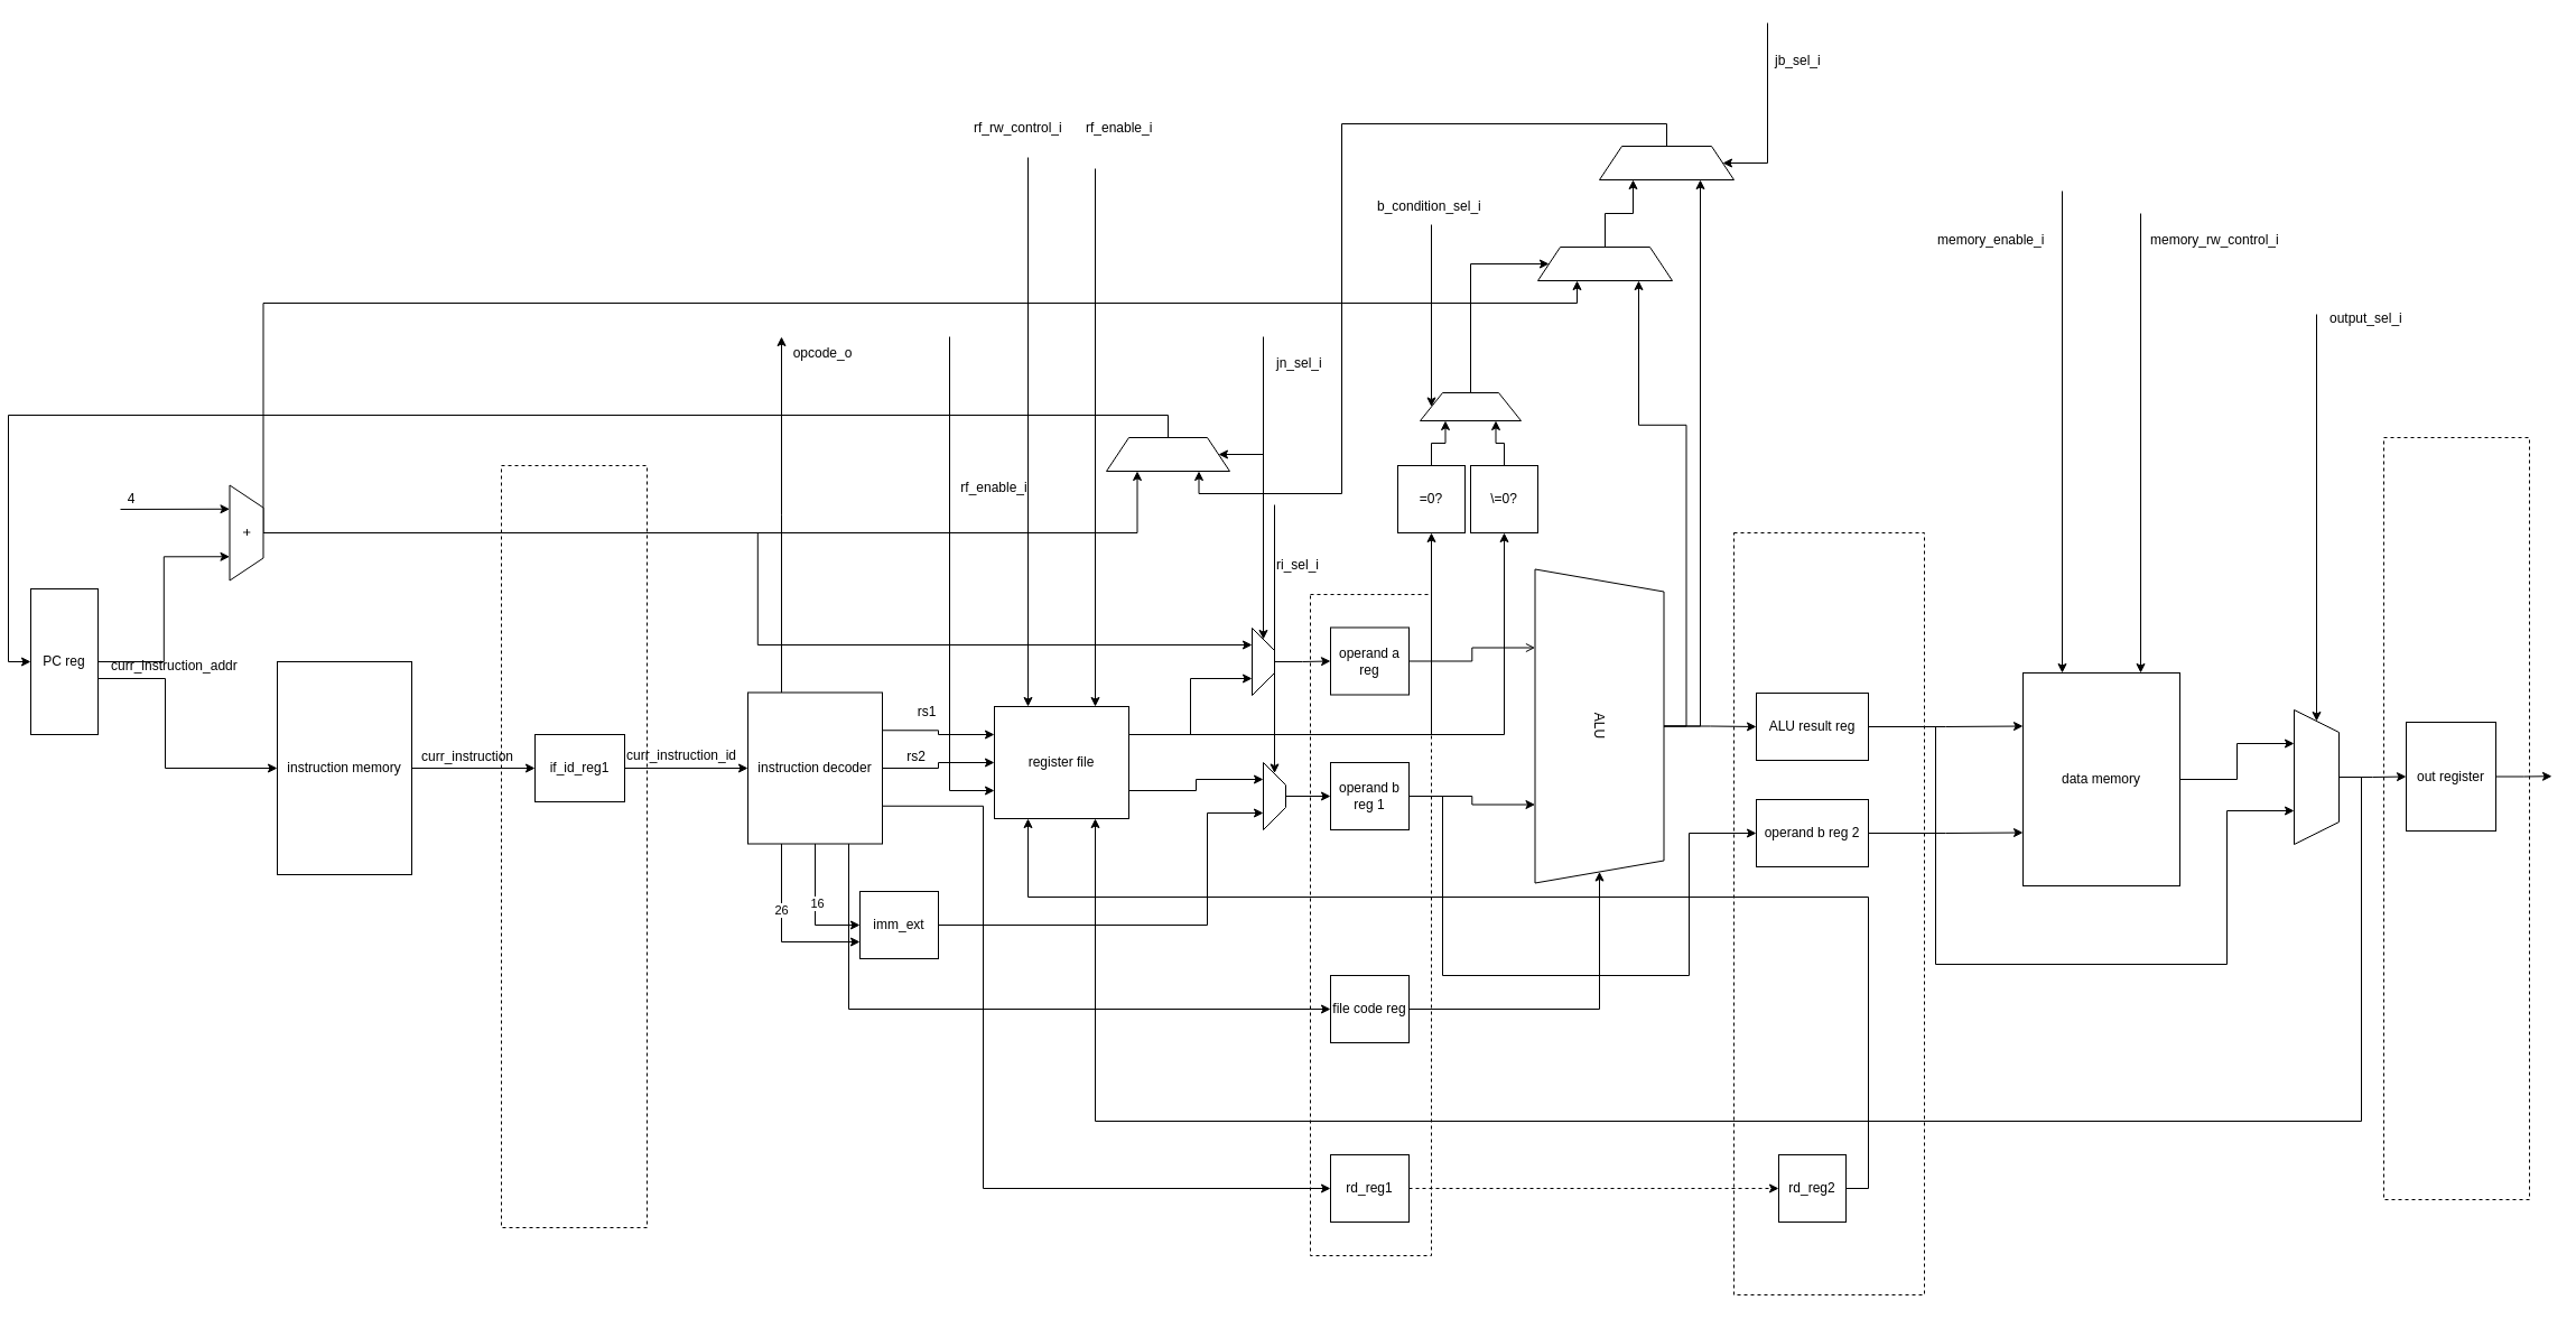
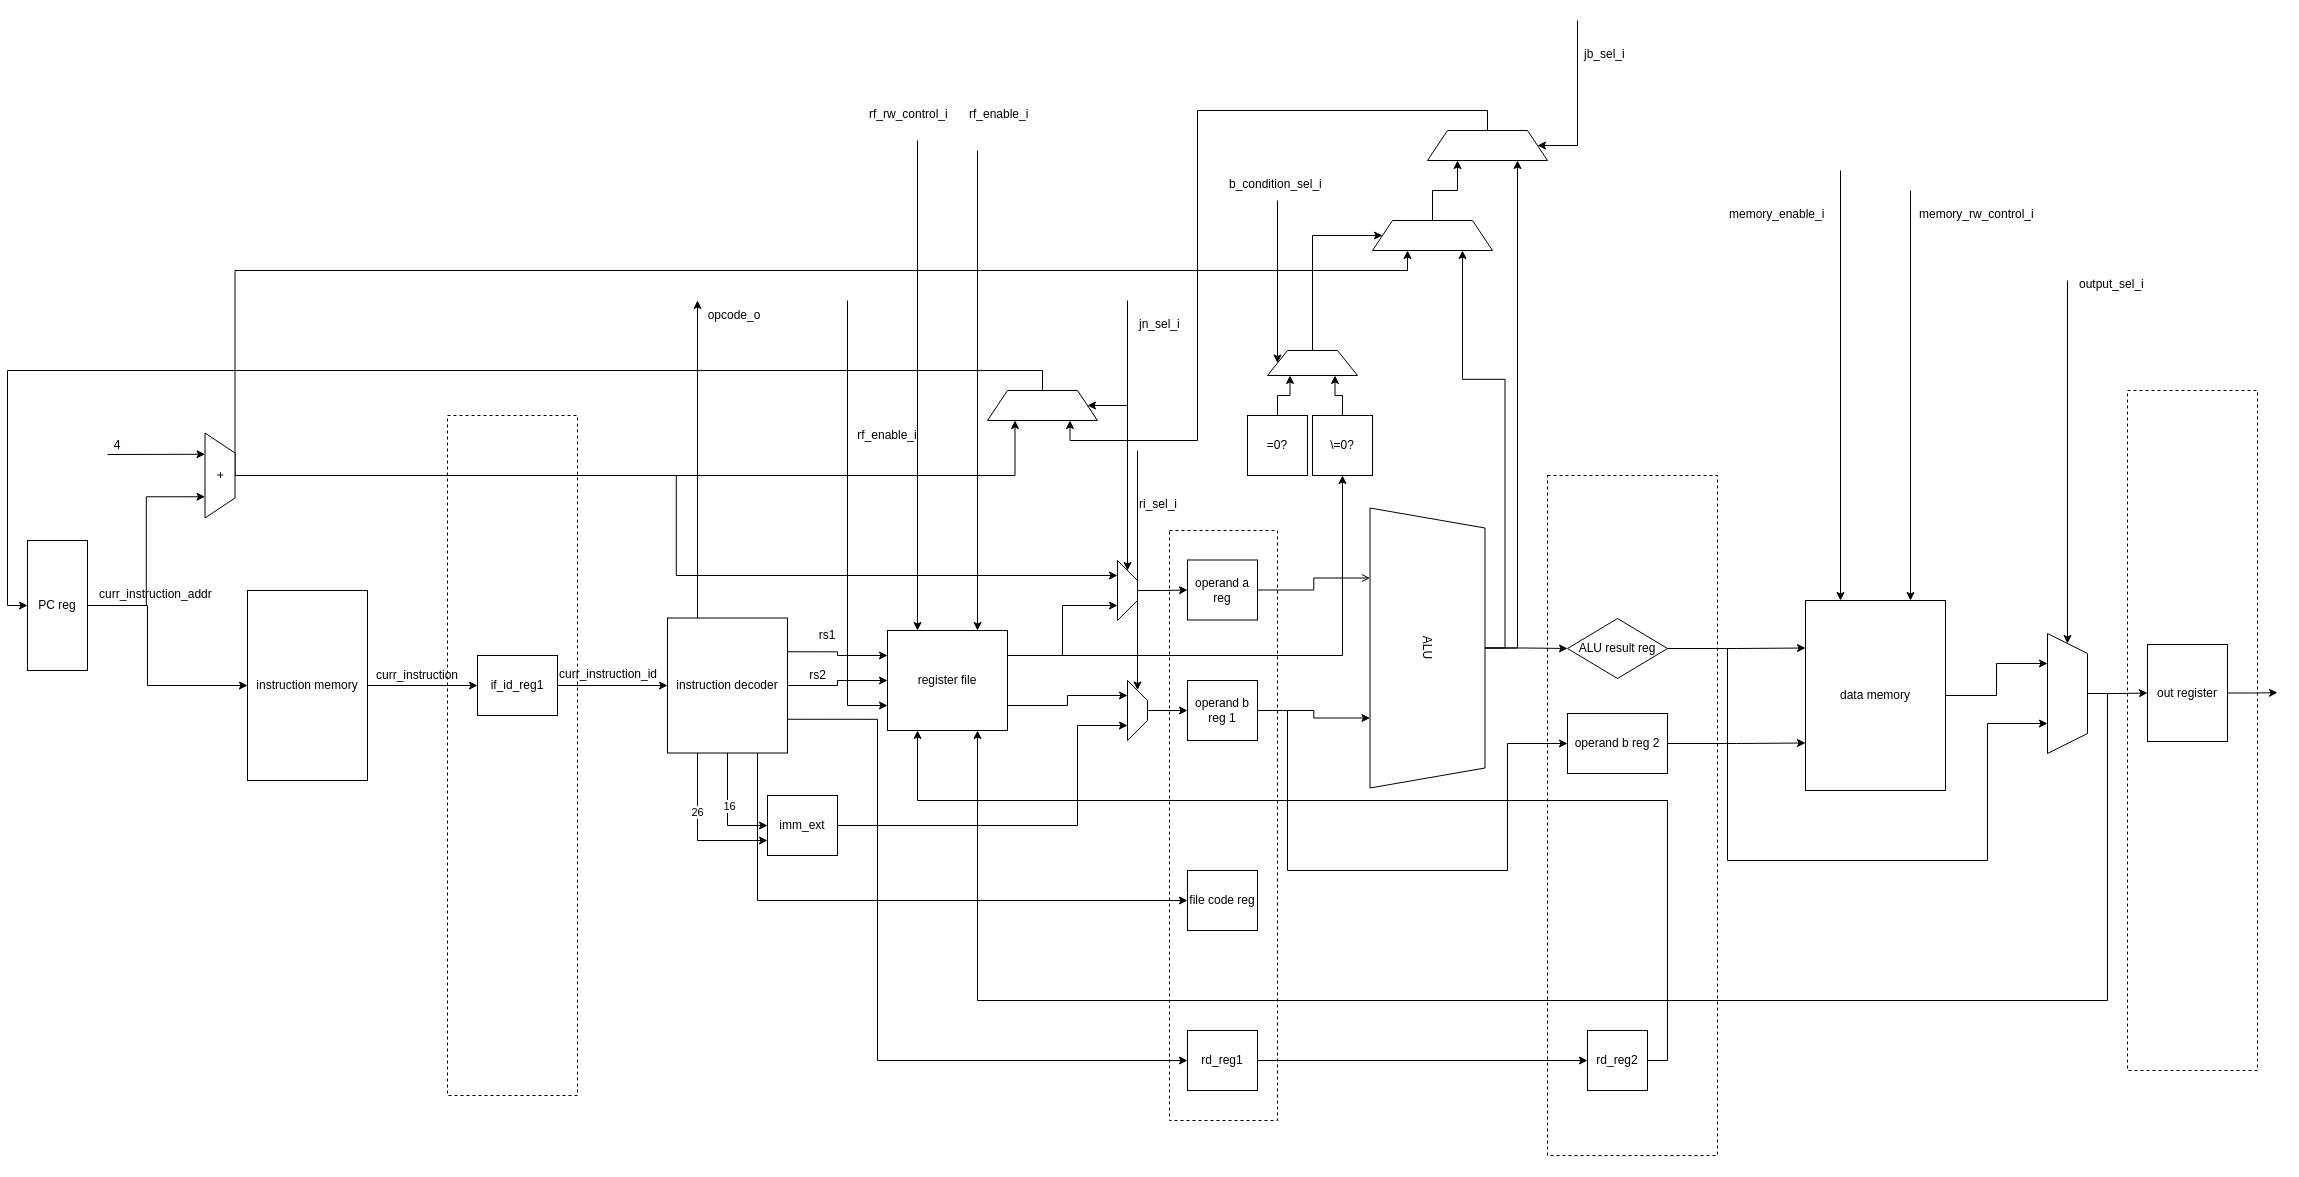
- <mxCell id="48" style="edgeStyle=orthogonalEdgeStyle;rounded=0;orthogonalLoop=1;jettySize=auto;html=1;exitX=1;exitY=0.25;exitDx=0;exitDy=0;entryX=0.5;entryY=1;entryDx=0;entryDy=0;" edge="1" parent="1" source="50" target="81"><mxGeometry relative="1" as="geometry"><mxPoint x="1280" y="520" as="targetPoint" /></mxGeometry></mxCell>
- <mxCell id="4" value="PC reg" style="rounded=0;whiteSpace=wrap;html=1;" vertex="1" parent="1"><mxGeometry x="20" y="525" width="60" height="130" as="geometry" /></mxCell>
+ <mxCell id="4" value="PC reg" style="rounded=0;whiteSpace=wrap;html=1;" vertex="1" parent="1"><mxGeometry x="20" y="540" width="60" height="130" as="geometry" /></mxCell>
- <mxCell id="61" value="ALU result reg" style="rounded=0;whiteSpace=wrap;html=1;" vertex="1" parent="1"><mxGeometry x="1560" y="618" width="100" height="60" as="geometry" /></mxCell>
+ <mxCell id="61" value="ALU result reg" style="rhombus;whiteSpace=wrap;html=1;" vertex="1" parent="1"><mxGeometry x="1560" y="618" width="100" height="60" as="geometry" /></mxCell>
- <mxCell id="40" style="edgeStyle=orthogonalEdgeStyle;rounded=0;orthogonalLoop=1;jettySize=auto;html=1;exitX=1;exitY=0.5;exitDx=0;exitDy=0;entryX=1;entryY=0.5;entryDx=0;entryDy=0;" edge="1" parent="1" source="41" target="45"><mxGeometry relative="1" as="geometry" /></mxCell>
- <mxCell id="55" style="edgeStyle=orthogonalEdgeStyle;rounded=0;orthogonalLoop=1;jettySize=auto;html=1;exitX=1;exitY=0.5;exitDx=0;exitDy=0;entryX=0;entryY=0.5;entryDx=0;entryDy=0;dashed=1;" edge="1" parent="1" source="56" target="58"><mxGeometry relative="1" as="geometry" /></mxCell>
+ <mxCell id="55" style="edgeStyle=orthogonalEdgeStyle;rounded=0;orthogonalLoop=1;jettySize=auto;html=1;exitX=1;exitY=0.5;exitDx=0;exitDy=0;entryX=0;entryY=0.5;entryDx=0;entryDy=0;" edge="1" parent="1" source="56" target="58"><mxGeometry relative="1" as="geometry" /></mxCell>
